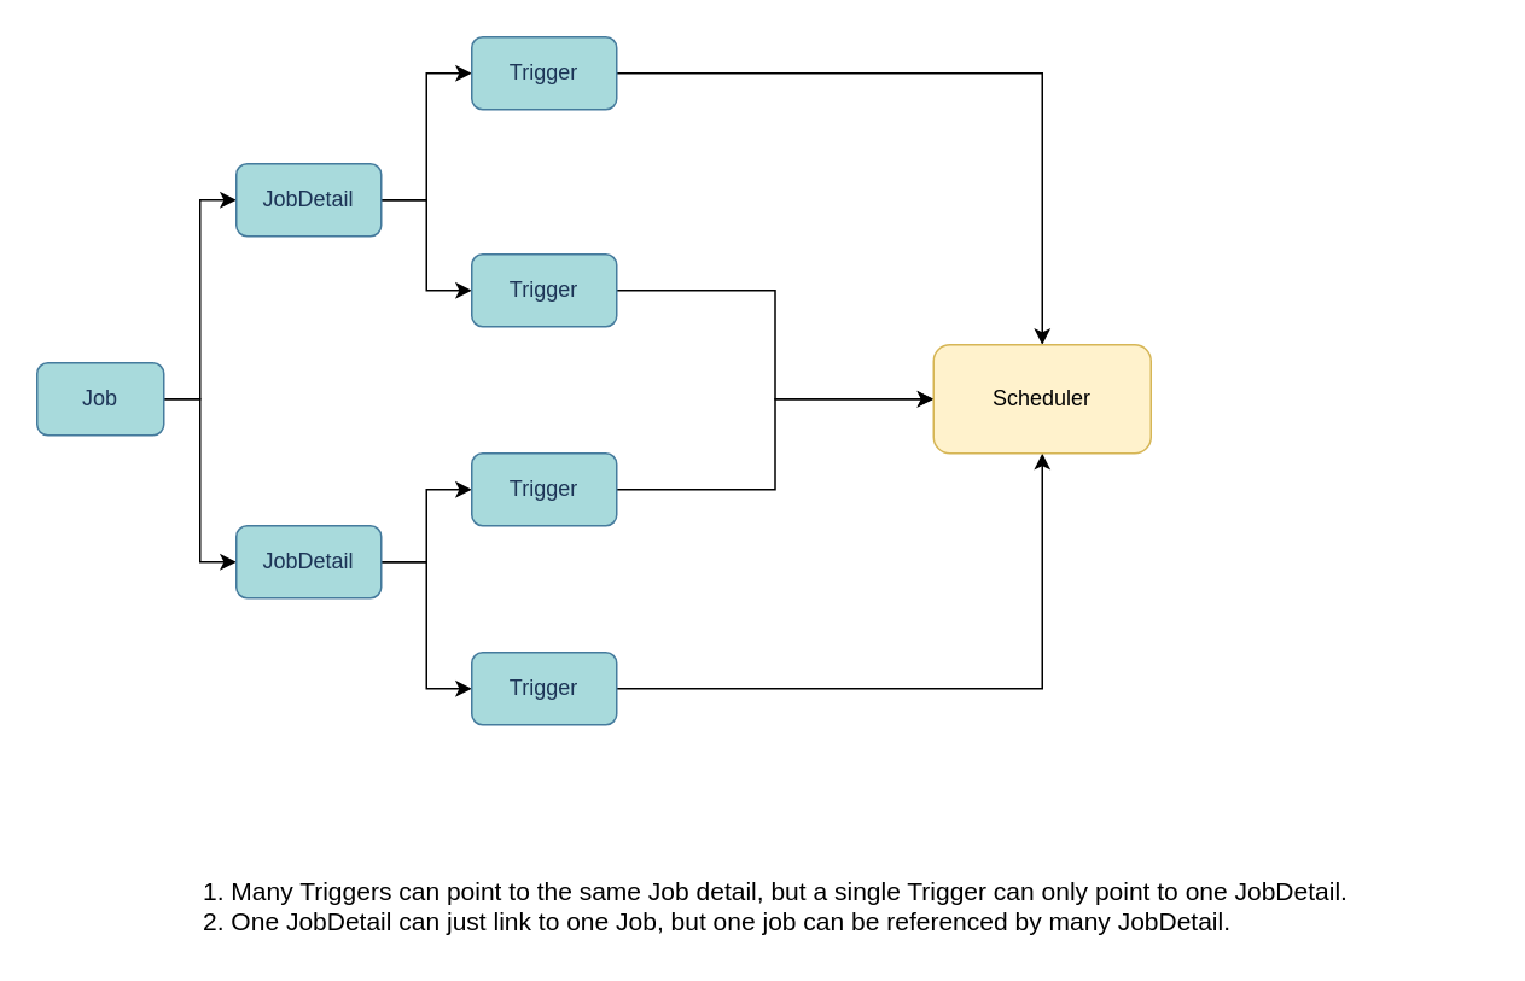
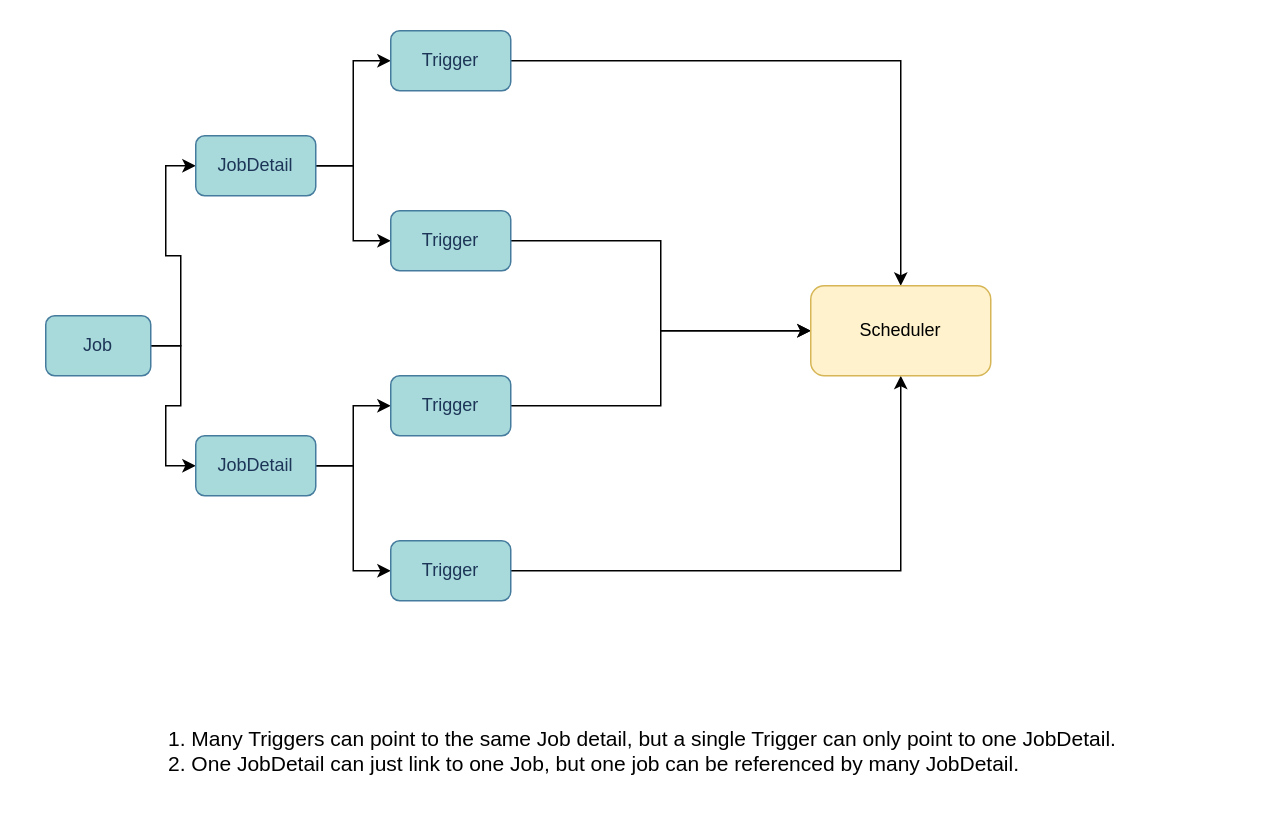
- <mxCell id="4" value="Job" style="rounded=1;whiteSpace=wrap;html=1;fontSize=12;glass=0;strokeWidth=1;shadow=0;strokeColor=#457B9D;fillColor=#A8DADC;fontColor=#1D3557;" vertex="1" parent="1"><mxGeometry x="20" y="200" width="70" height="40" as="geometry" /></mxCell>
+ <mxCell id="4" value="Job" style="rounded=1;whiteSpace=wrap;html=1;fontSize=12;glass=0;strokeWidth=1;shadow=0;strokeColor=#457B9D;fillColor=#A8DADC;fontColor=#1D3557;" vertex="1" parent="1"><mxGeometry x="30" y="210" width="70" height="40" as="geometry" /></mxCell>
- <mxCell id="19" value="Scheduler" style="rounded=1;whiteSpace=wrap;html=1;fillColor=#fff2cc;strokeColor=#d6b656;" vertex="1" parent="1"><mxGeometry x="515" y="190" width="120" height="60" as="geometry" /></mxCell>
+ <mxCell id="19" value="Scheduler" style="rounded=1;whiteSpace=wrap;html=1;fillColor=#fff2cc;strokeColor=#d6b656;" vertex="1" parent="1"><mxGeometry x="540" y="190" width="120" height="60" as="geometry" /></mxCell>
